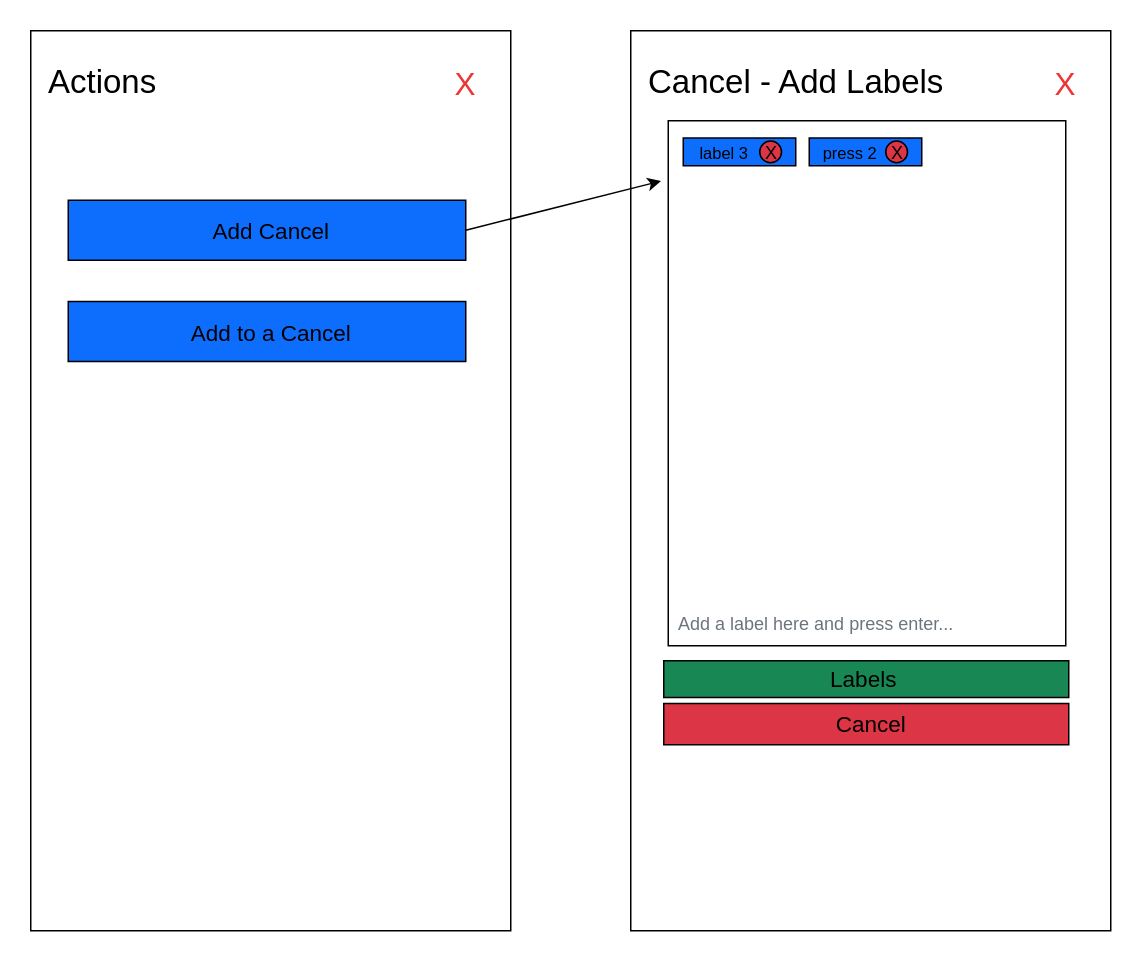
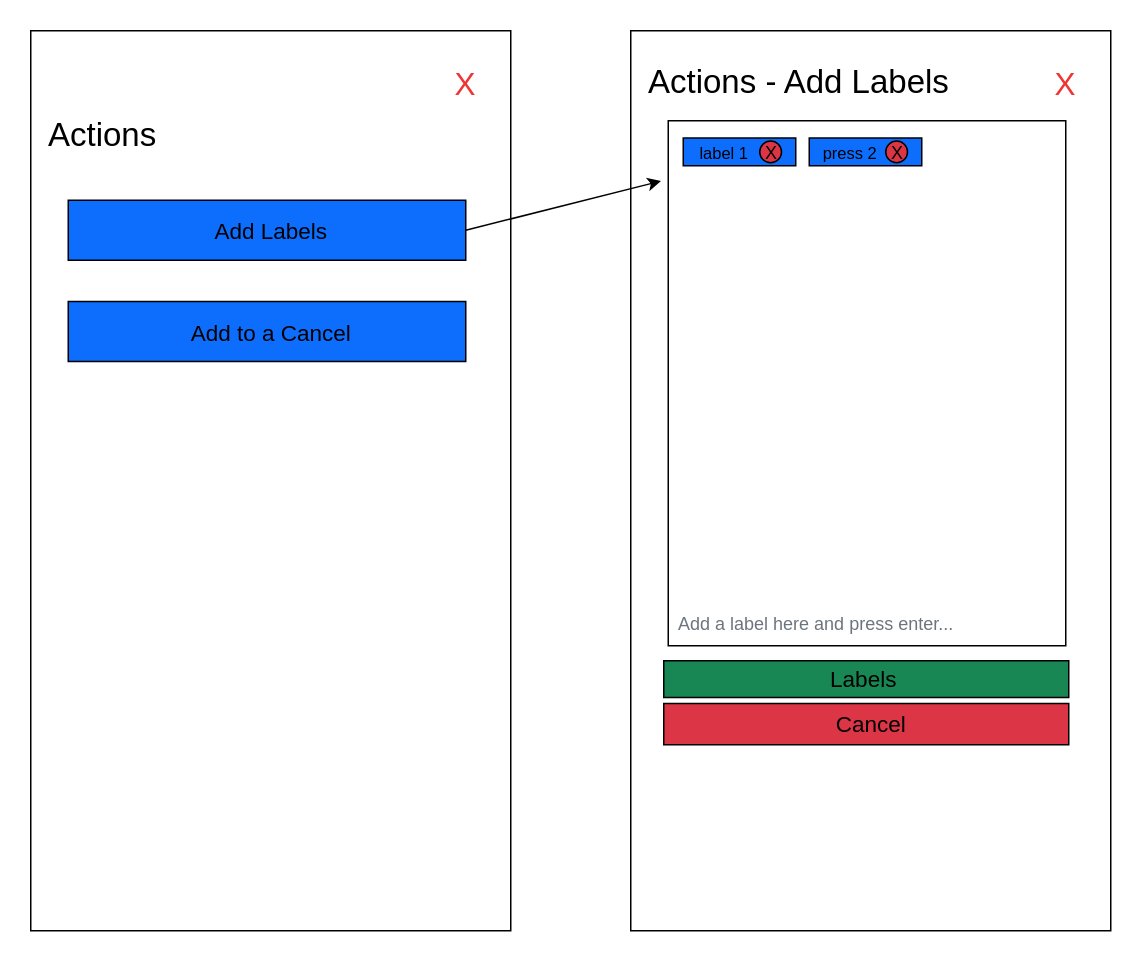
- <mxCell id="3" value="Actions" style="text;html=1;strokeColor=none;fillColor=none;align=left;verticalAlign=middle;whiteSpace=wrap;rounded=0;fontSize=22;" parent="1" vertex="1"><mxGeometry x="30" y="30" width="150" height="50" as="geometry" /></mxCell>
+ <mxCell id="3" value="Actions" style="text;html=1;strokeColor=none;fillColor=none;align=left;verticalAlign=middle;whiteSpace=wrap;rounded=0;fontSize=22;" parent="1" vertex="1"><mxGeometry x="30" y="65" width="150" height="50" as="geometry" /></mxCell>
- <mxCell id="10" value="Cancel - Add Labels" style="text;html=1;strokeColor=none;fillColor=none;align=left;verticalAlign=middle;whiteSpace=wrap;rounded=0;fontSize=22;" parent="1" vertex="1"><mxGeometry x="430" y="30" width="220" height="50" as="geometry" /></mxCell>
+ <mxCell id="10" value="Actions - Add Labels" style="text;html=1;strokeColor=none;fillColor=none;align=left;verticalAlign=middle;whiteSpace=wrap;rounded=0;fontSize=22;" parent="1" vertex="1"><mxGeometry x="430" y="30" width="220" height="50" as="geometry" /></mxCell>
- <mxCell id="20" value="label 3" style="text;html=1;strokeColor=none;fillColor=none;align=center;verticalAlign=middle;whiteSpace=wrap;rounded=0;fontSize=11;" parent="1" vertex="1"><mxGeometry x="411" y="74" width="142.5" height="55" as="geometry" /></mxCell>
+ <mxCell id="20" value="label 1" style="text;html=1;strokeColor=none;fillColor=none;align=center;verticalAlign=middle;whiteSpace=wrap;rounded=0;fontSize=11;" parent="1" vertex="1"><mxGeometry x="411" y="74" width="142.5" height="55" as="geometry" /></mxCell>
- <mxCell id="6" value="Add Cancel" style="text;html=1;strokeColor=none;fillColor=none;align=center;verticalAlign=middle;whiteSpace=wrap;rounded=0;labelBackgroundColor=#0D6EFD;fontSize=15;" parent="1" vertex="1"><mxGeometry x="108.75" y="125.5" width="142.5" height="55" as="geometry" /></mxCell>
+ <mxCell id="6" value="Add Labels" style="text;html=1;strokeColor=none;fillColor=none;align=center;verticalAlign=middle;whiteSpace=wrap;rounded=0;labelBackgroundColor=#0D6EFD;fontSize=15;" parent="1" vertex="1"><mxGeometry x="108.75" y="125.5" width="142.5" height="55" as="geometry" /></mxCell>
